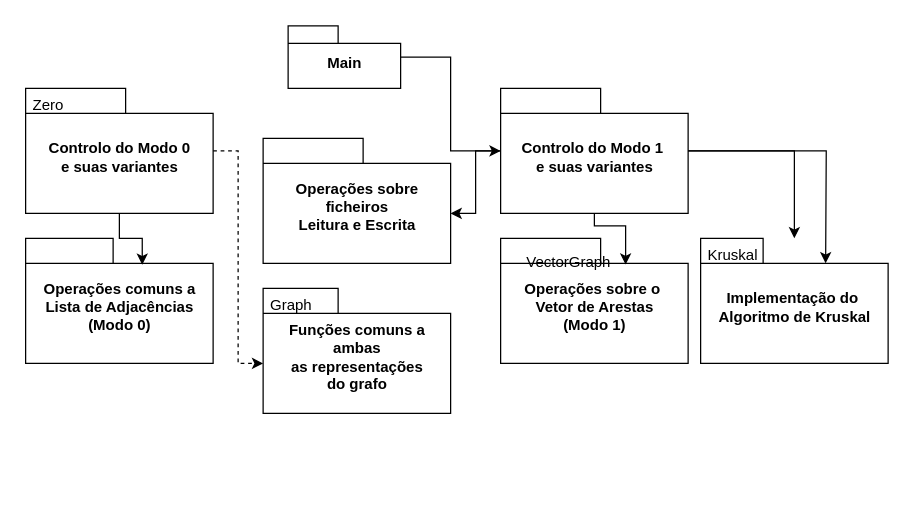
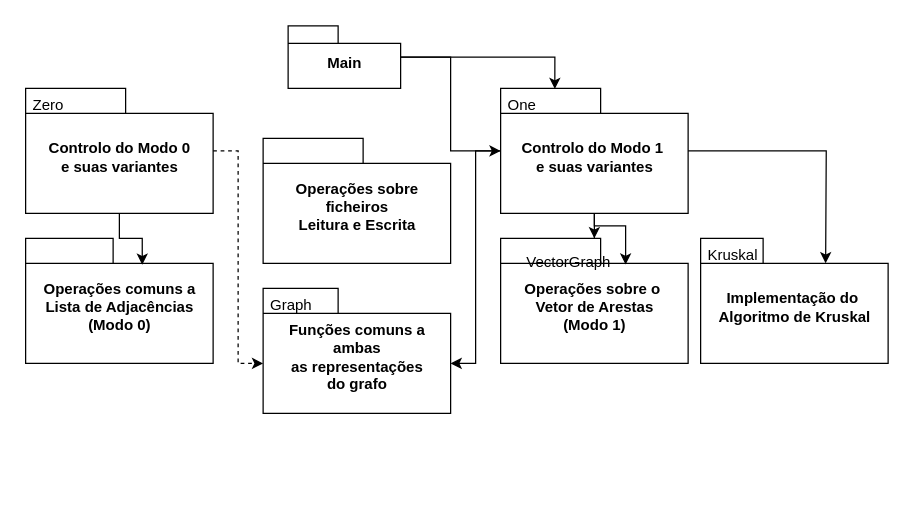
+ <mxCell id="2" style="edgeStyle=orthogonalEdgeStyle;rounded=0;orthogonalLoop=1;jettySize=auto;html=1;entryX=0.542;entryY=0.022;entryDx=0;entryDy=0;entryPerimeter=0;" edge="1" parent="1" source="4" target="21"><mxGeometry relative="1" as="geometry" /></mxCell>
+ <mxCell id="21" value="One" style="text;strokeColor=none;fillColor=none;spacingLeft=4;spacingRight=4;overflow=hidden;rotatable=0;points=[[0,0.5],[1,0.5]];portConstraint=eastwest;fontSize=12;" vertex="1" parent="19"><mxGeometry width="80" height="20" as="geometry" /></mxCell>
- <mxCell id="28" style="edgeStyle=orthogonalEdgeStyle;rounded=0;orthogonalLoop=1;jettySize=auto;html=1;" edge="1" parent="1" source="20" target="10"><mxGeometry relative="1" as="geometry" /></mxCell>
+ <mxCell id="28" style="edgeStyle=orthogonalEdgeStyle;rounded=0;orthogonalLoop=1;jettySize=auto;html=1;entryX=0;entryY=0;entryDx=150;entryDy=60;entryPerimeter=0;" edge="1" parent="1" source="20" target="14"><mxGeometry relative="1" as="geometry" /></mxCell>
- <mxCell id="27" style="edgeStyle=orthogonalEdgeStyle;rounded=0;orthogonalLoop=1;jettySize=auto;html=1;entryX=0;entryY=0;entryDx=150;entryDy=60;entryPerimeter=0;" edge="1" parent="1" source="20" target="6"><mxGeometry relative="1" as="geometry" /></mxCell>
+ <mxCell id="27" style="edgeStyle=orthogonalEdgeStyle;rounded=0;orthogonalLoop=1;jettySize=auto;html=1;" edge="1" parent="1" source="20" target="23"><mxGeometry relative="1" as="geometry" /></mxCell>
